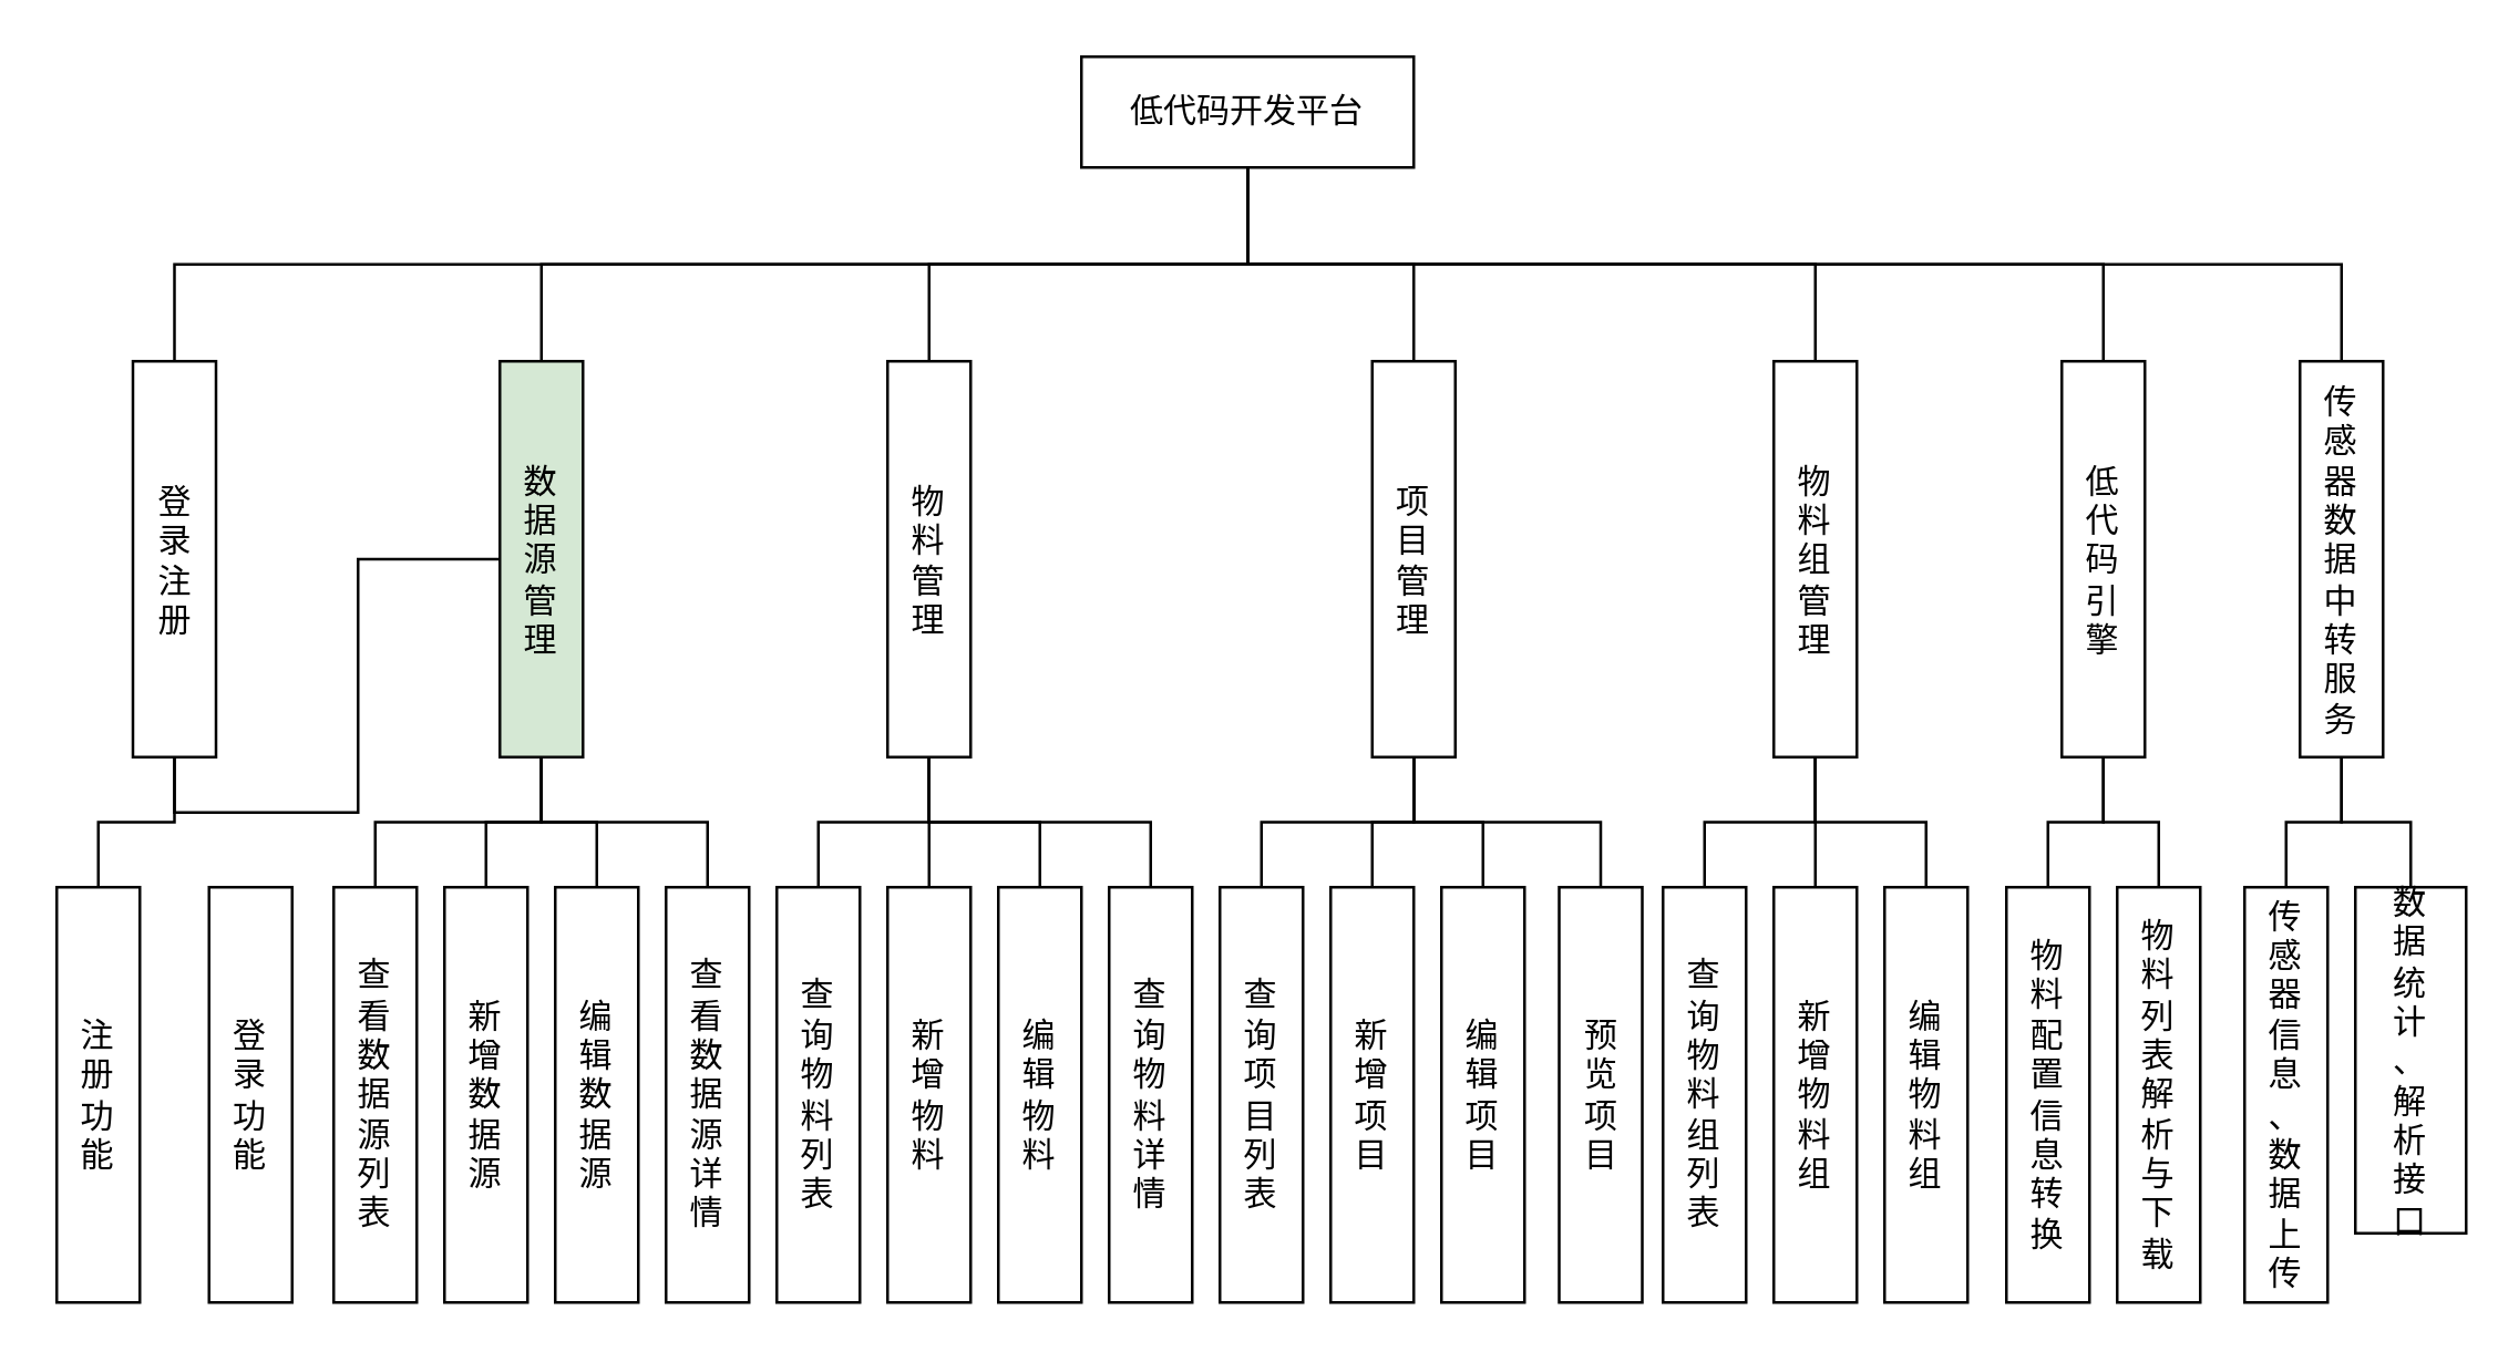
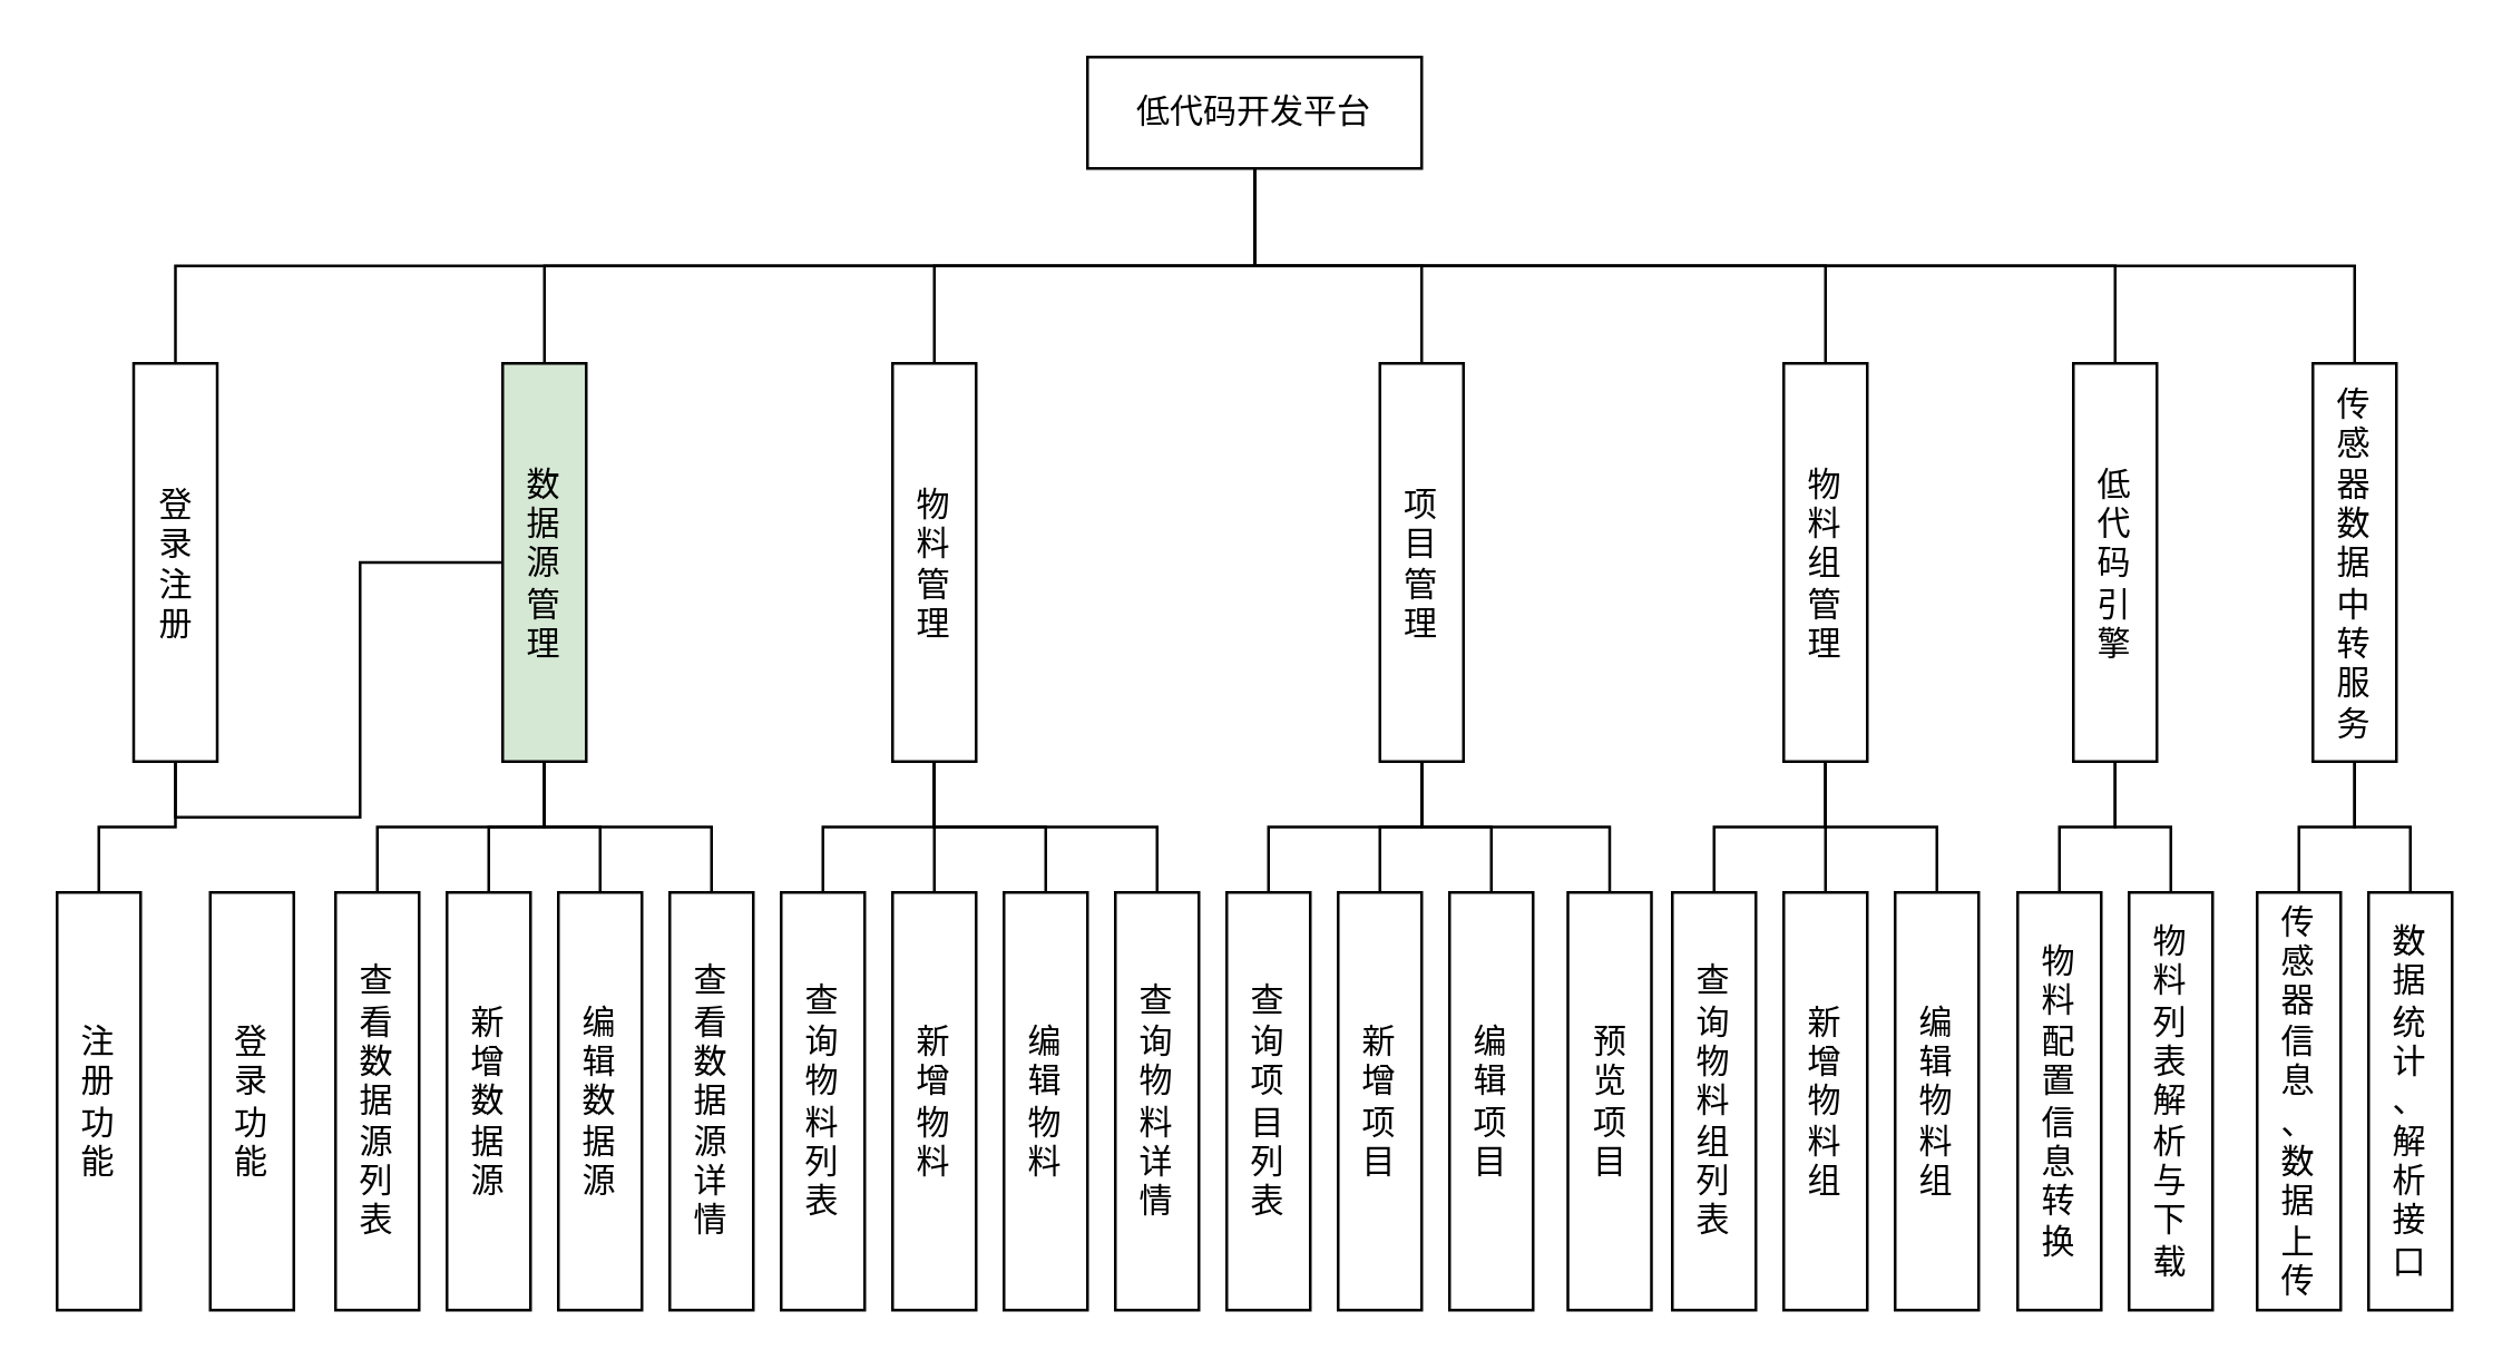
- <mxCell id="58" value="数&lt;br&gt;据&lt;br&gt;统&lt;br&gt;计&lt;br&gt;、&lt;br&gt;解&lt;br&gt;析&lt;br&gt;接&lt;br&gt;口" style="rounded=0;direction=west;fontSize=12;whiteSpace=wrap;html=1;labelPosition=center;verticalLabelPosition=middle;align=center;verticalAlign=middle;" parent="1" vertex="1"><mxGeometry x="850" y="320" width="40" height="125" as="geometry" /></mxCell>
+ <mxCell id="58" value="数&lt;br&gt;据&lt;br&gt;统&lt;br&gt;计&lt;br&gt;、&lt;br&gt;解&lt;br&gt;析&lt;br&gt;接&lt;br&gt;口" style="rounded=0;direction=west;fontSize=12;whiteSpace=wrap;html=1;labelPosition=center;verticalLabelPosition=middle;align=center;verticalAlign=middle;" parent="1" vertex="1"><mxGeometry x="850" y="320" width="30" height="150" as="geometry" /></mxCell>
